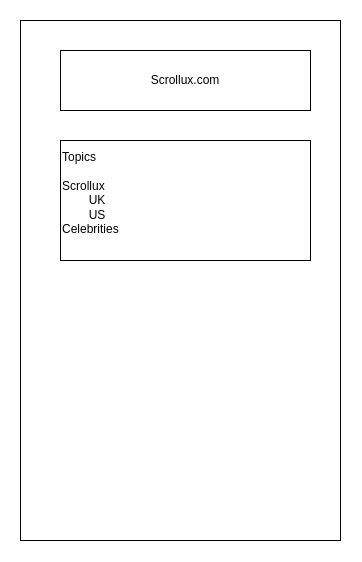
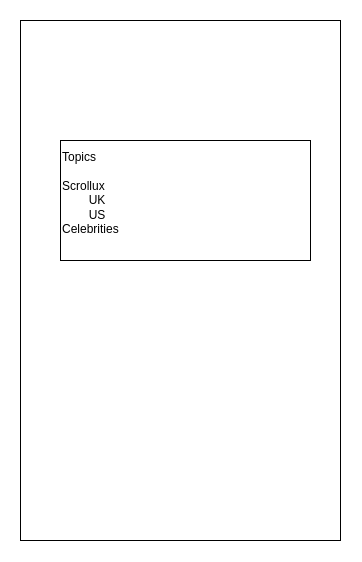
- <mxCell id="3" value="Scrollux.com" style="rounded=0;whiteSpace=wrap;html=1;" parent="1" vertex="1"><mxGeometry x="60" y="50" width="250" height="60" as="geometry" /></mxCell>
